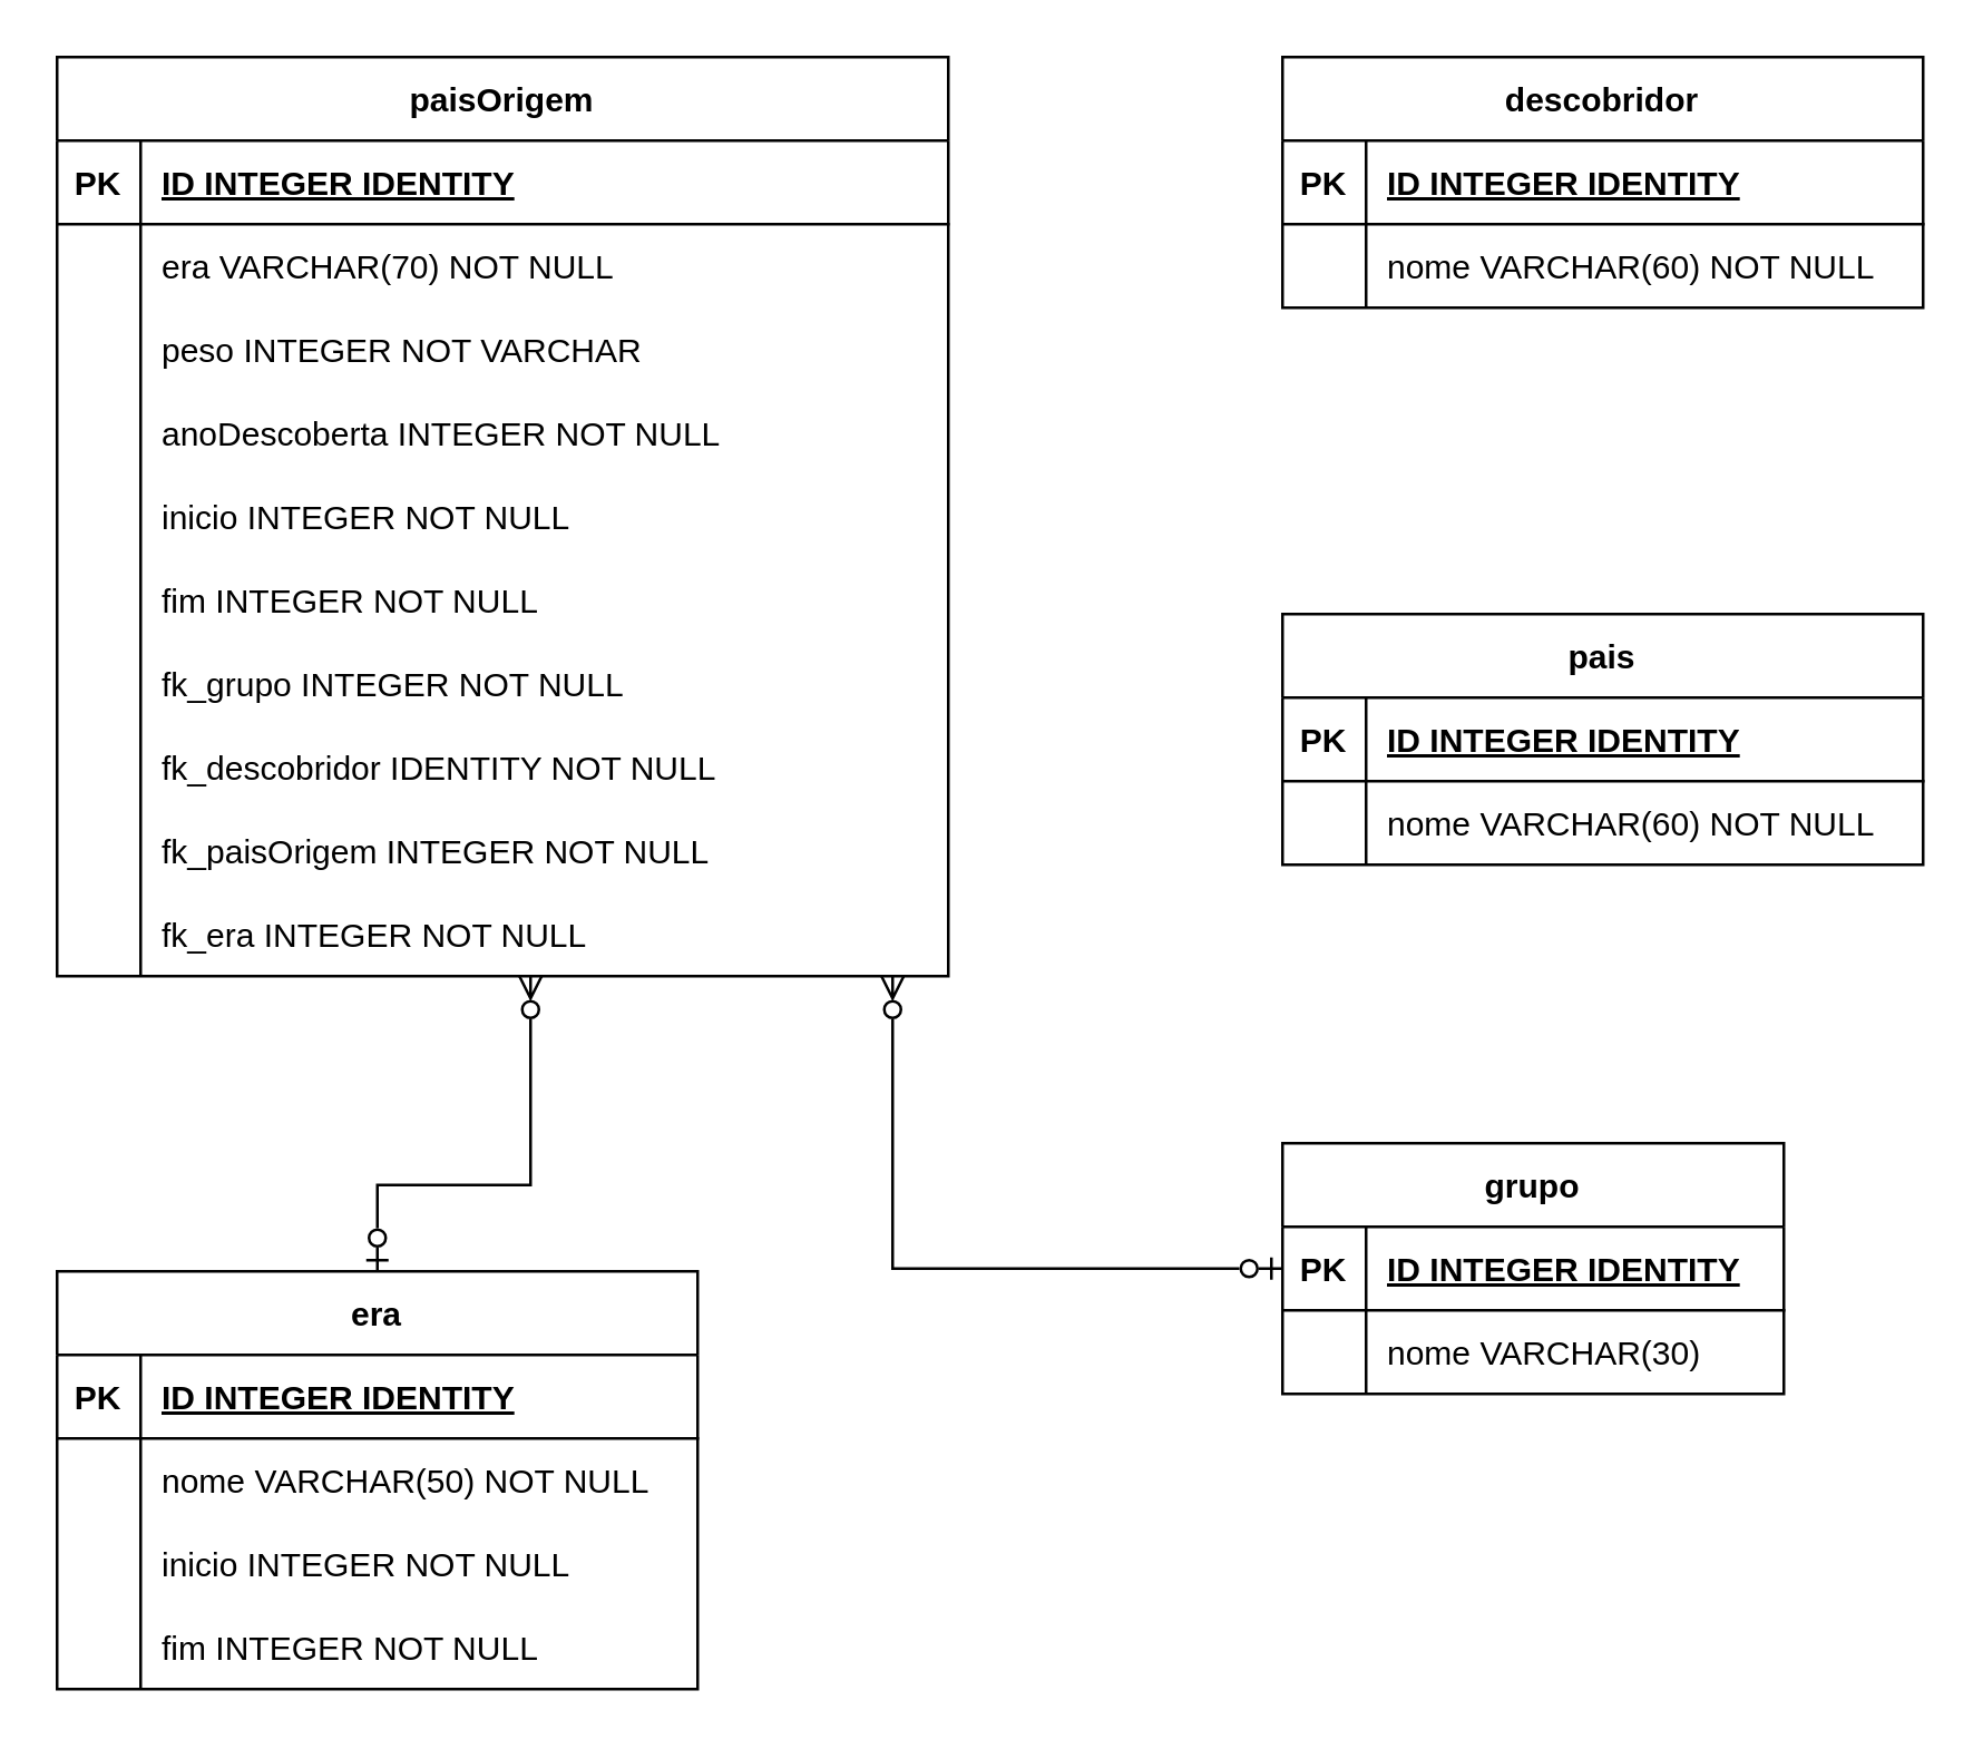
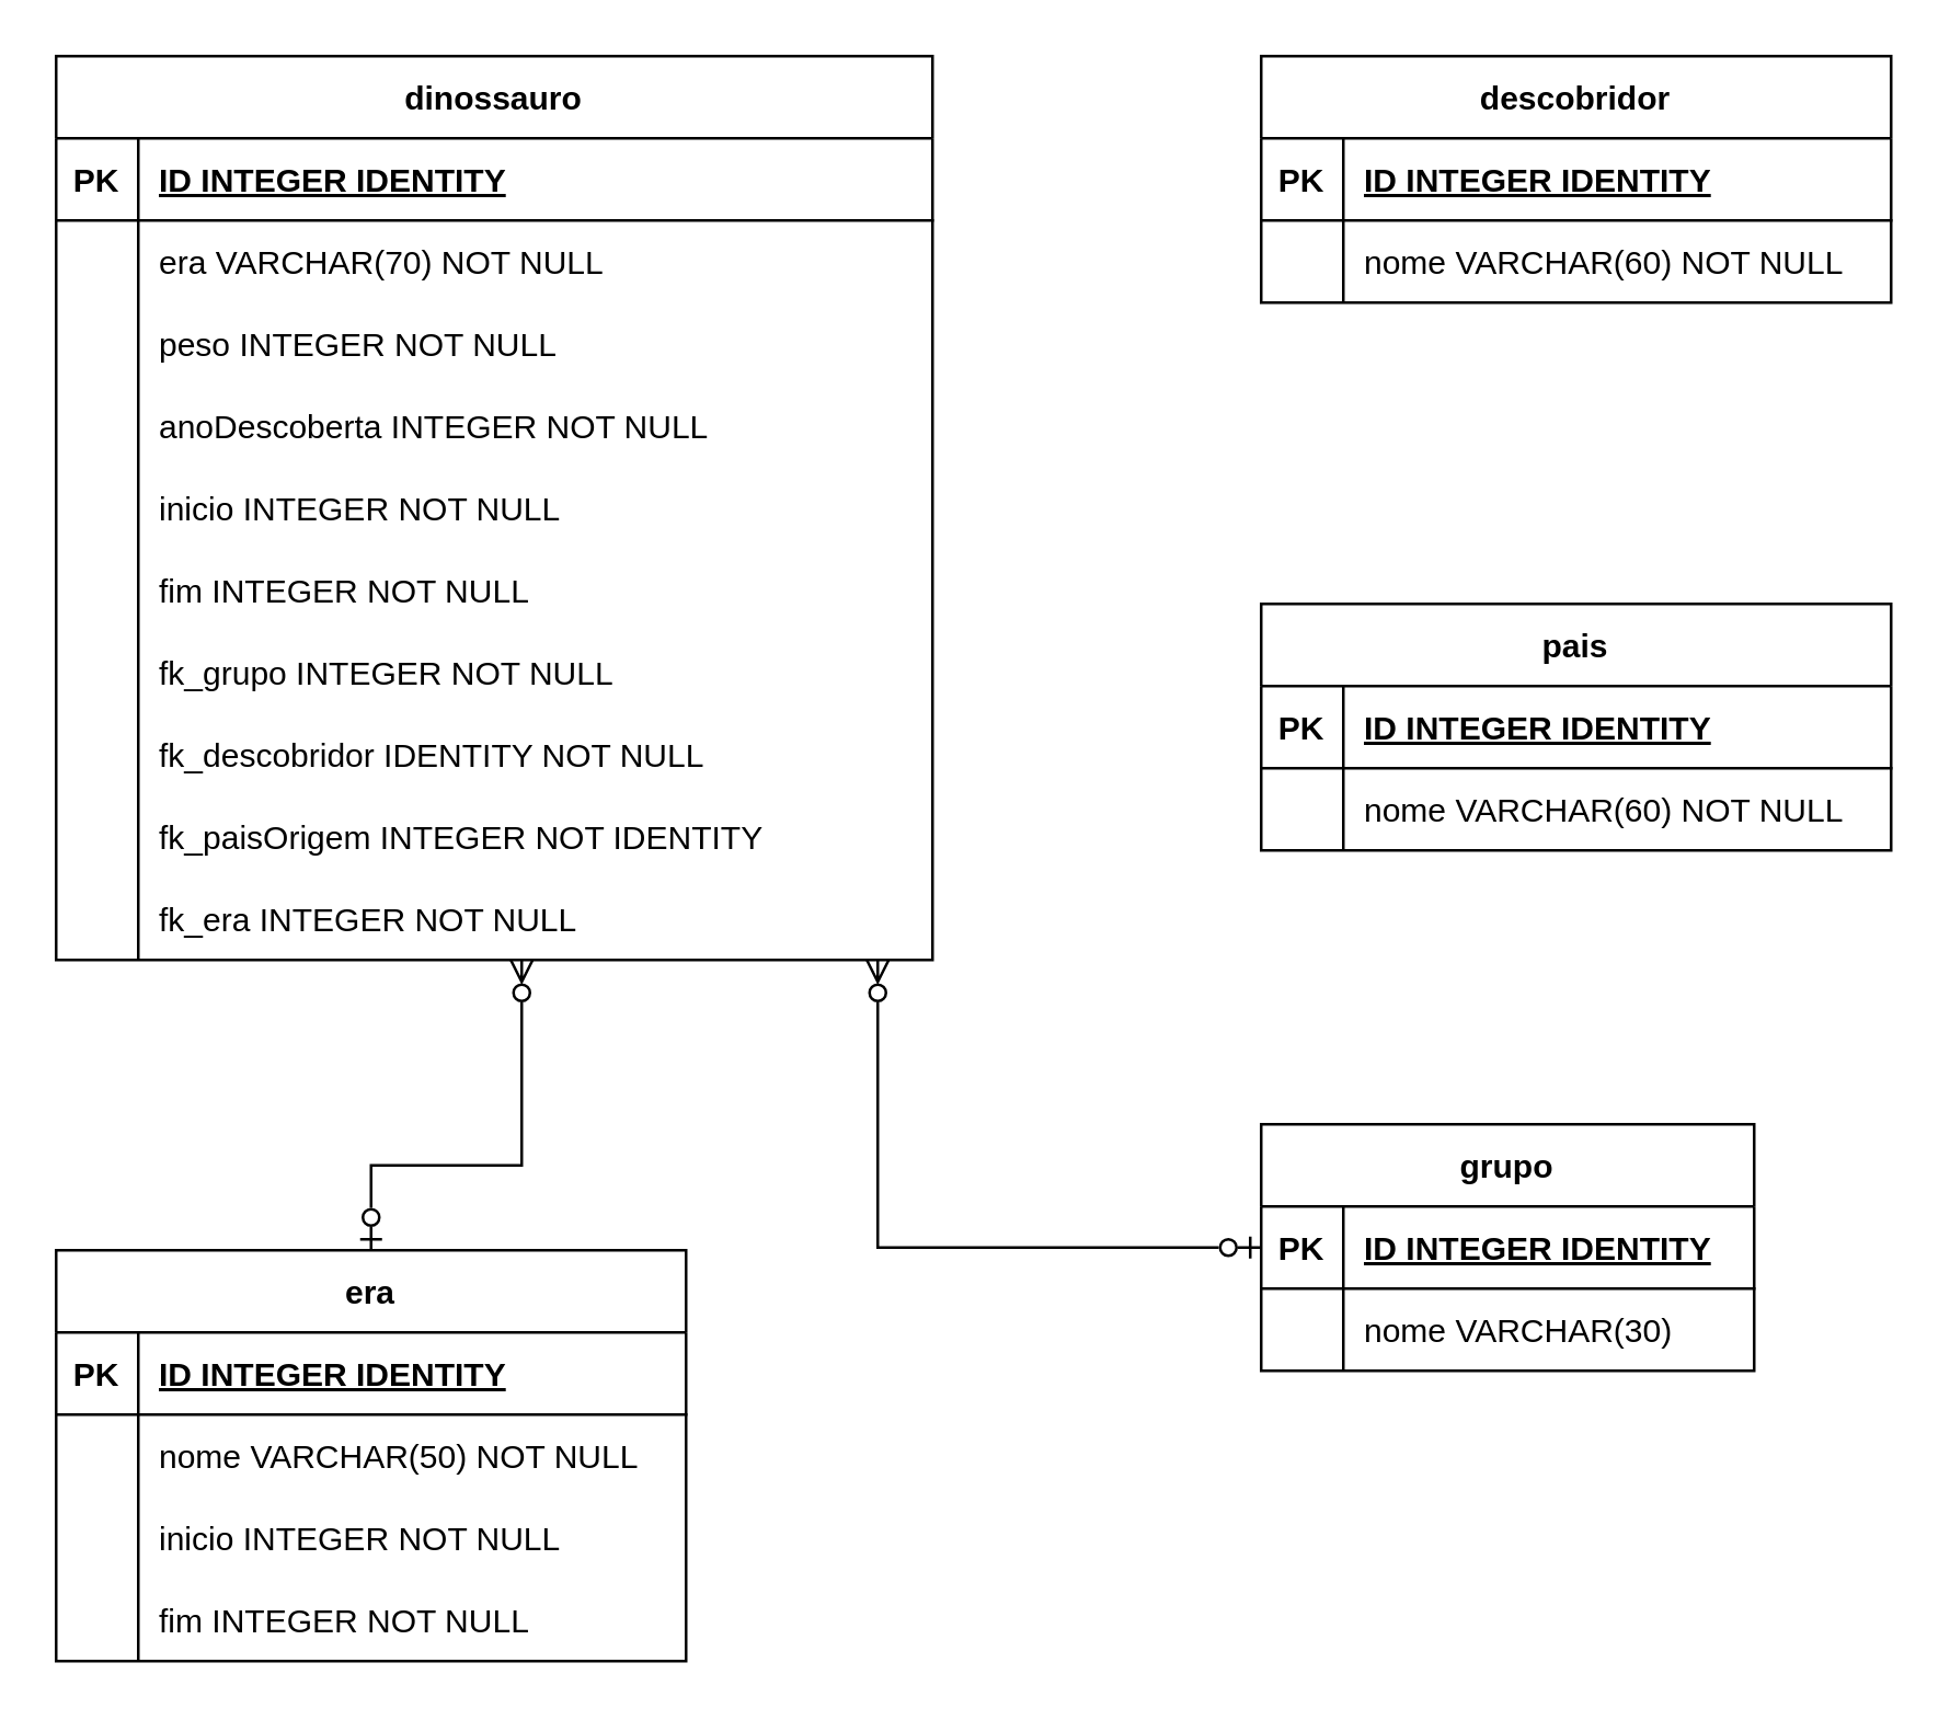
- <mxCell id="36" value="paisOrigem" style="shape=table;startSize=30;container=1;collapsible=1;childLayout=tableLayout;fixedRows=1;rowLines=0;fontStyle=1;align=center;resizeLast=1;" parent="1" vertex="1"><mxGeometry x="20" y="20" width="320" height="330" as="geometry" /></mxCell>
+ <mxCell id="36" value="dinossauro" style="shape=table;startSize=30;container=1;collapsible=1;childLayout=tableLayout;fixedRows=1;rowLines=0;fontStyle=1;align=center;resizeLast=1;" parent="1" vertex="1"><mxGeometry x="20" y="20" width="320" height="330" as="geometry" /></mxCell>
- <mxCell id="45" value="peso INTEGER NOT VARCHAR" style="shape=partialRectangle;overflow=hidden;connectable=0;fillColor=none;align=left;strokeColor=inherit;top=0;left=0;bottom=0;right=0;spacingLeft=6;" parent="43" vertex="1"><mxGeometry x="30" width="290" height="30" as="geometry"><mxRectangle width="290" height="30" as="alternateBounds" /></mxGeometry></mxCell>
+ <mxCell id="45" value="peso INTEGER NOT NULL" style="shape=partialRectangle;overflow=hidden;connectable=0;fillColor=none;align=left;strokeColor=inherit;top=0;left=0;bottom=0;right=0;spacingLeft=6;" parent="43" vertex="1"><mxGeometry x="30" width="290" height="30" as="geometry"><mxRectangle width="290" height="30" as="alternateBounds" /></mxGeometry></mxCell>
- <mxCell id="63" value="fk_paisOrigem INTEGER NOT NULL" style="shape=partialRectangle;overflow=hidden;connectable=0;fillColor=none;align=left;strokeColor=inherit;top=0;left=0;bottom=0;right=0;spacingLeft=6;" parent="61" vertex="1"><mxGeometry x="30" width="290" height="30" as="geometry"><mxRectangle width="290" height="30" as="alternateBounds" /></mxGeometry></mxCell>
+ <mxCell id="63" value="fk_paisOrigem INTEGER NOT IDENTITY" style="shape=partialRectangle;overflow=hidden;connectable=0;fillColor=none;align=left;strokeColor=inherit;top=0;left=0;bottom=0;right=0;spacingLeft=6;" parent="61" vertex="1"><mxGeometry x="30" width="290" height="30" as="geometry"><mxRectangle width="290" height="30" as="alternateBounds" /></mxGeometry></mxCell>
